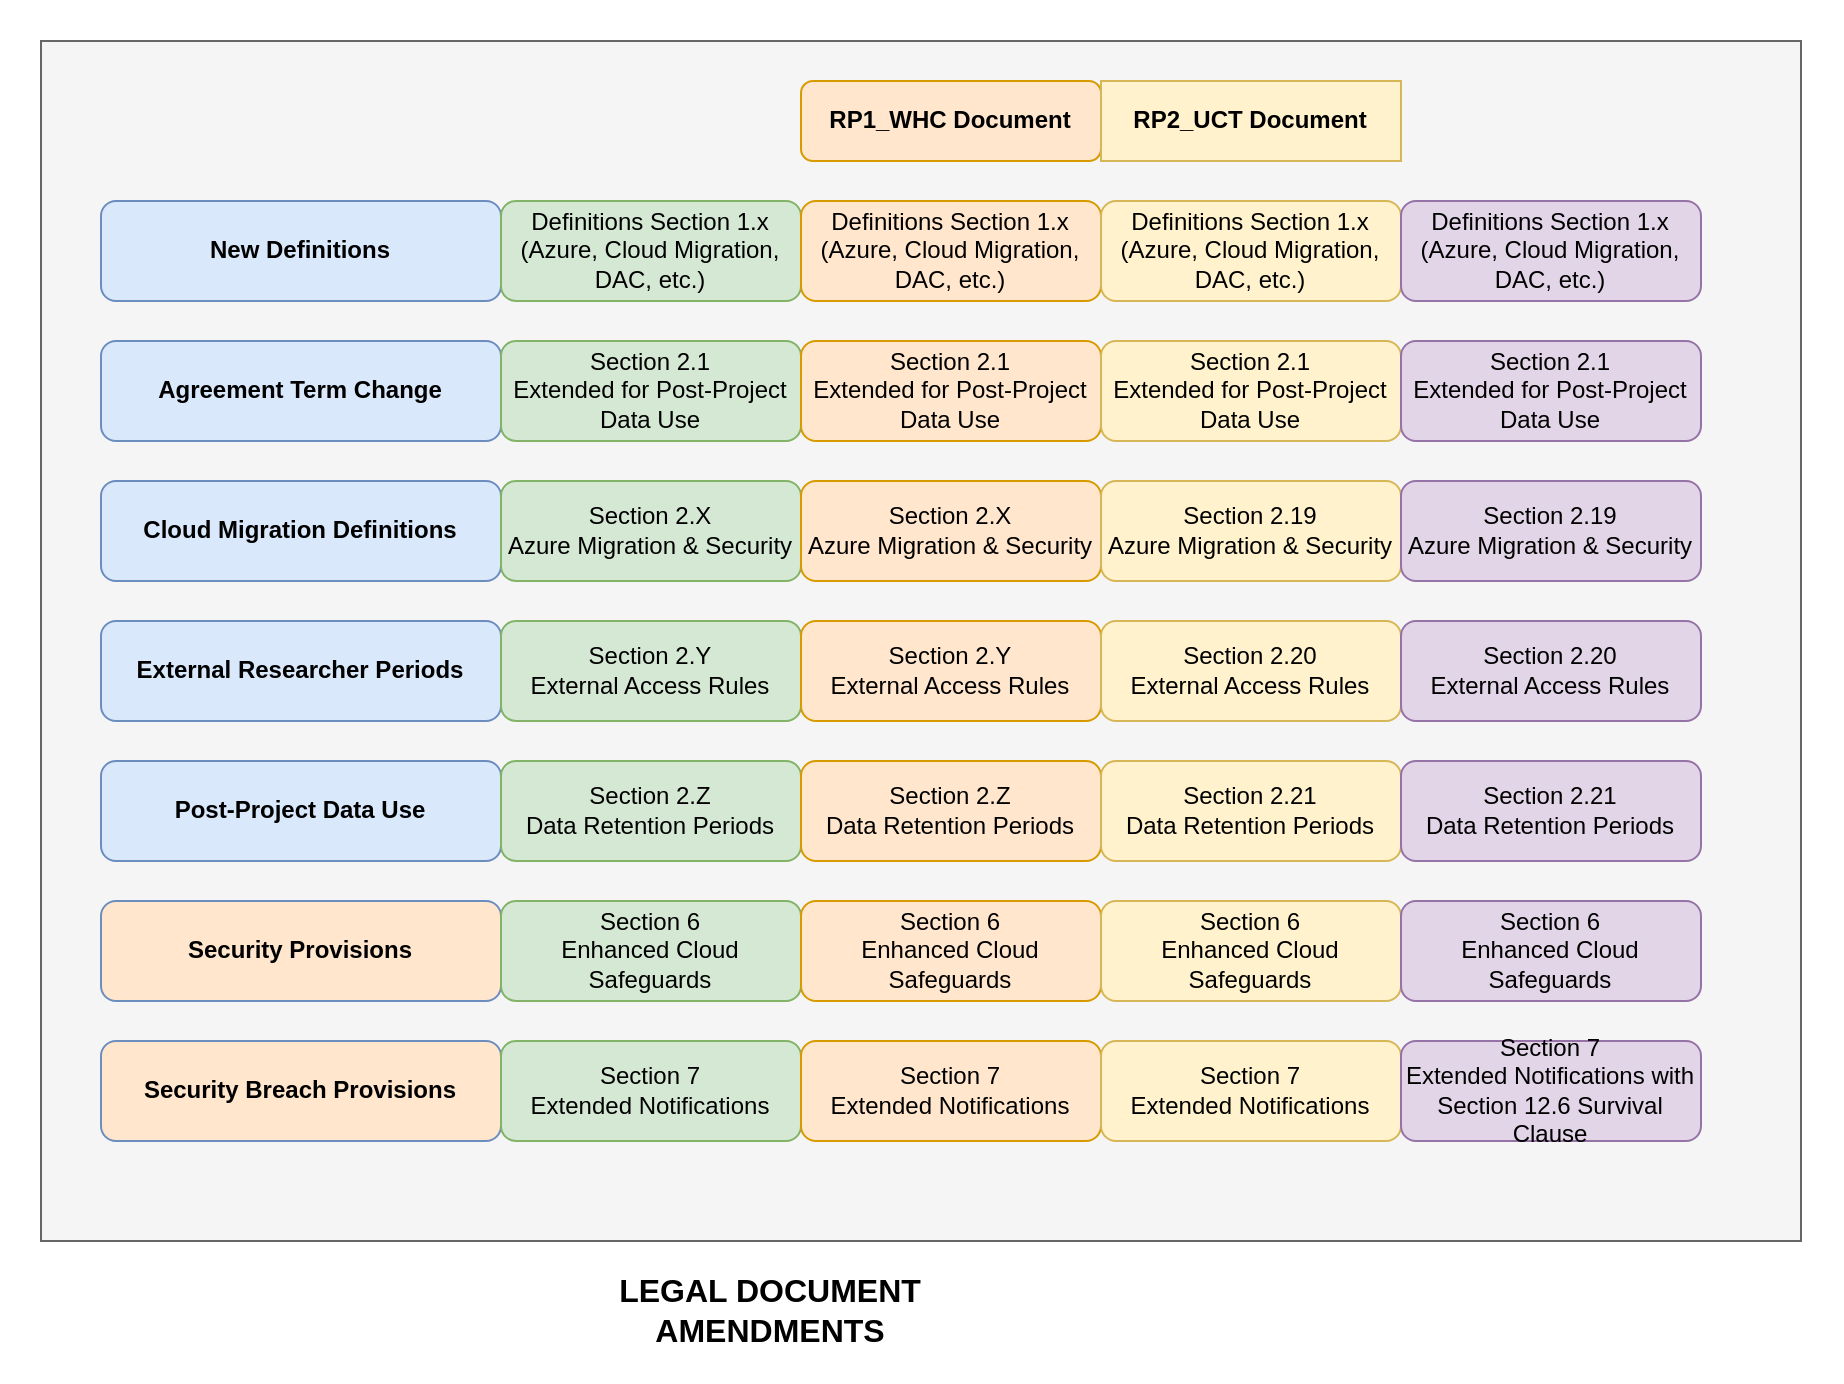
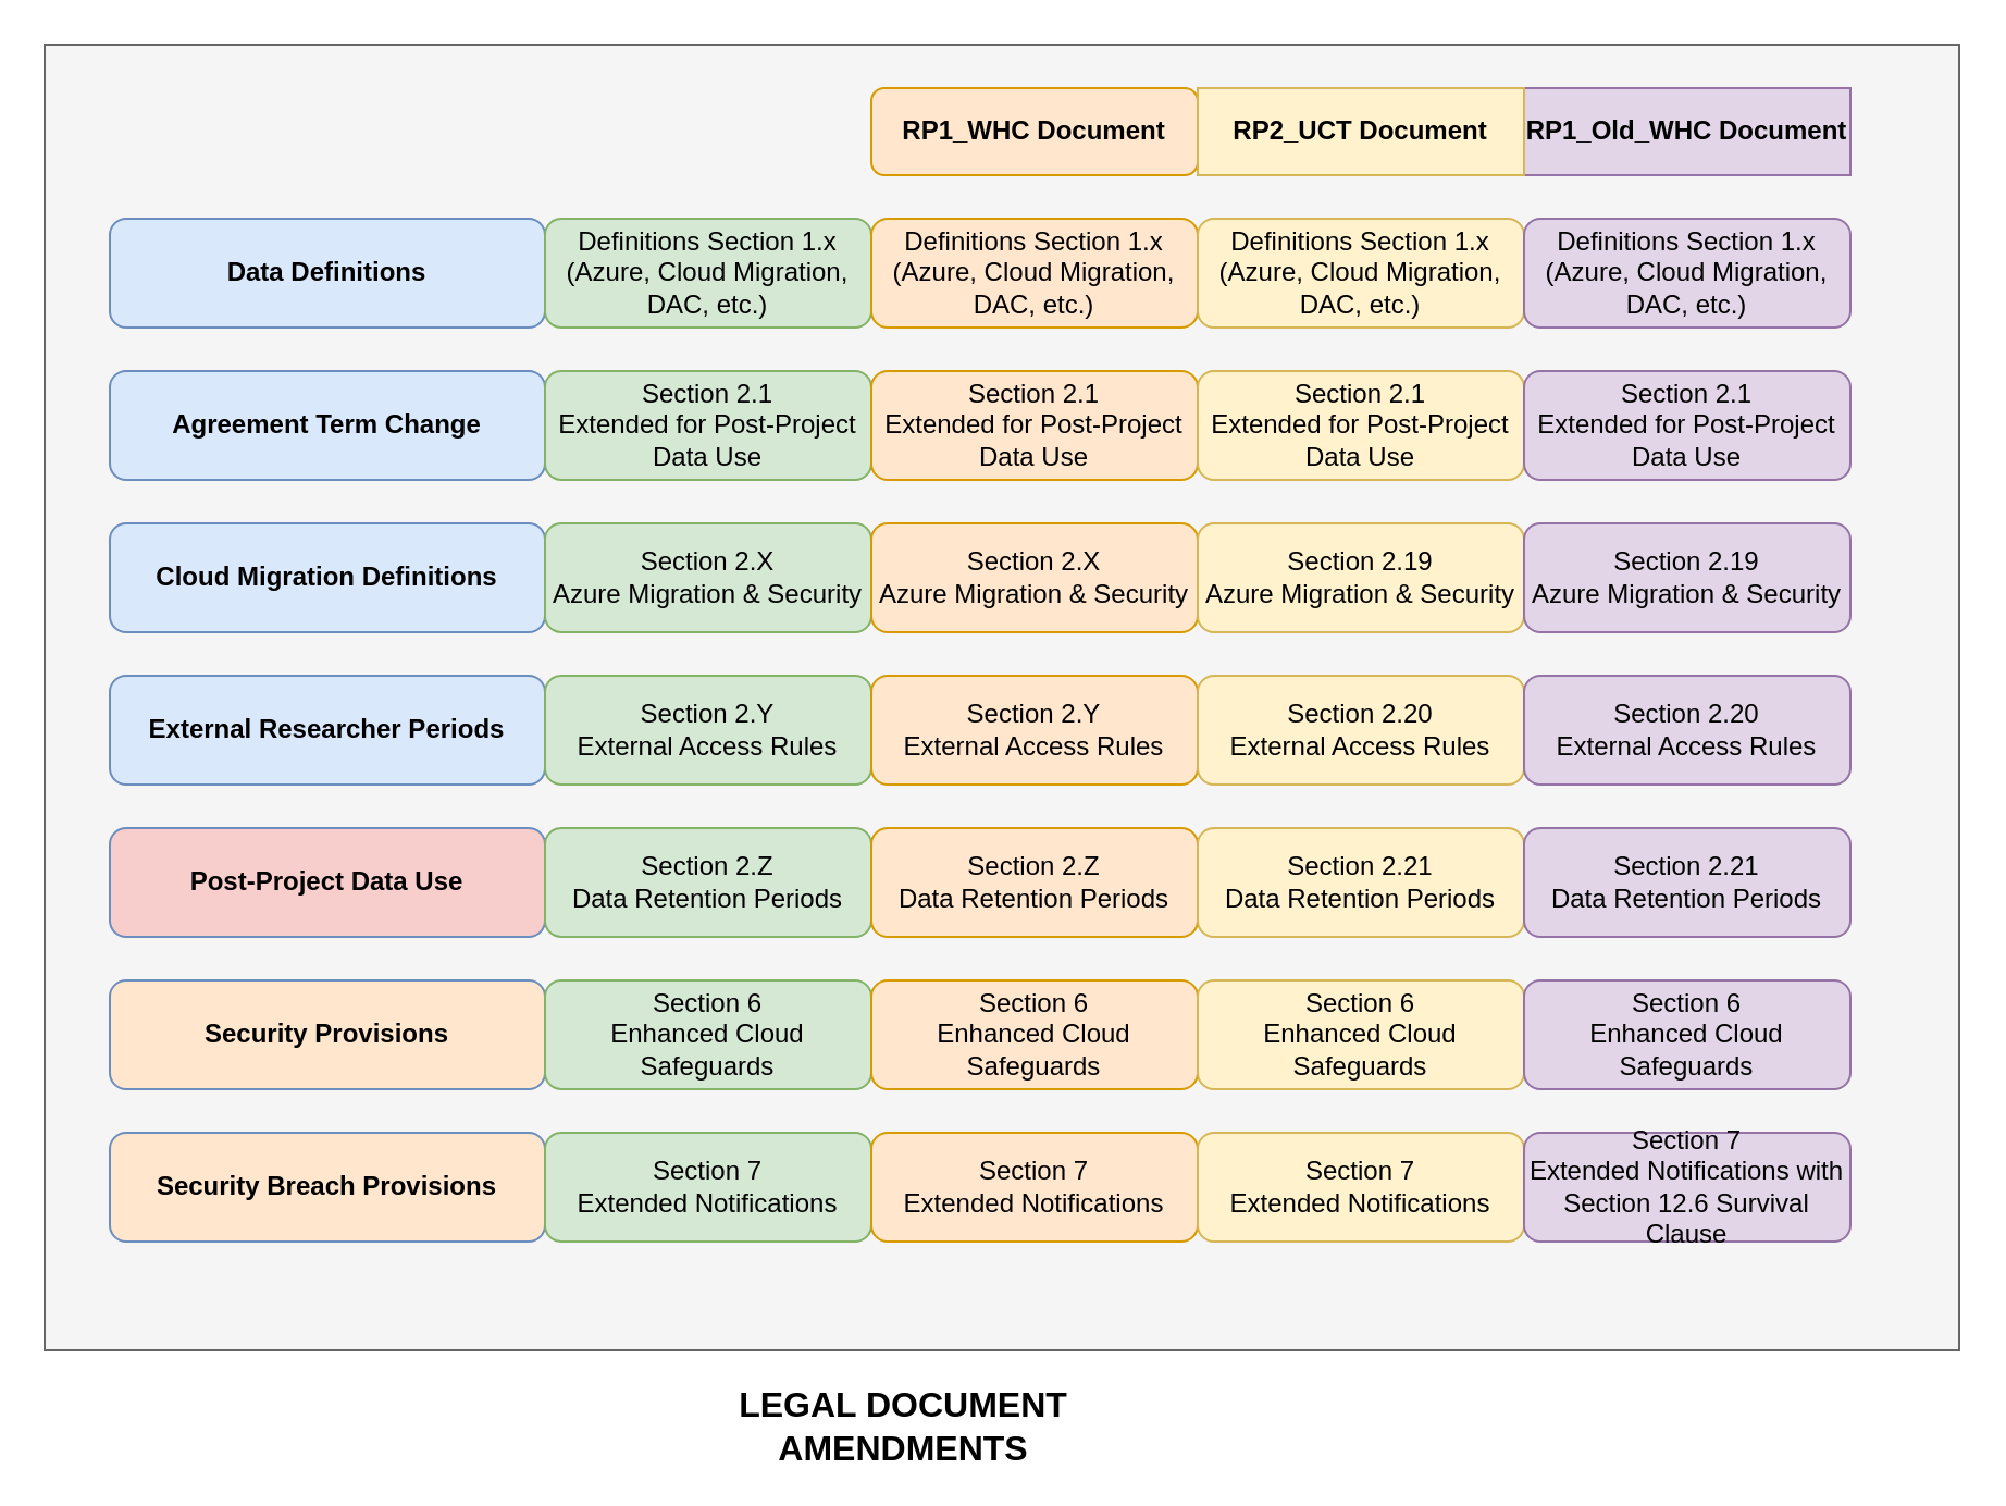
+ <mxCell id="3" value="&lt;b&gt;RP1_Old_WHC Document&lt;/b&gt;" style="rounded=0;whiteSpace=wrap;html=1;fillColor=#e1d5e7;strokeColor=#9673a6;" parent="1" vertex="1"><mxGeometry x="700" y="40" width="150" height="40" as="geometry" /></mxCell>
- <mxCell id="6" value="&lt;b&gt;New Definitions&lt;/b&gt;" style="rounded=1;whiteSpace=wrap;html=1;fillColor=#dae8fc;strokeColor=#6c8ebf;" parent="1" vertex="1"><mxGeometry x="50" y="100" width="200" height="50" as="geometry" /></mxCell>
+ <mxCell id="6" value="&lt;b&gt;Data Definitions&lt;/b&gt;" style="rounded=1;whiteSpace=wrap;html=1;fillColor=#dae8fc;strokeColor=#6c8ebf;" parent="1" vertex="1"><mxGeometry x="50" y="100" width="200" height="50" as="geometry" /></mxCell>
- <mxCell id="26" value="&lt;b&gt;Post-Project Data Use&lt;/b&gt;" style="rounded=1;whiteSpace=wrap;html=1;fillColor=#dae8fc;strokeColor=#6c8ebf;" parent="1" vertex="1"><mxGeometry x="50" y="380" width="200" height="50" as="geometry" /></mxCell>
+ <mxCell id="26" value="&lt;b&gt;Post-Project Data Use&lt;/b&gt;" style="rounded=1;whiteSpace=wrap;html=1;fillColor=#f8cecc;strokeColor=#6c8ebf;" parent="1" vertex="1"><mxGeometry x="50" y="380" width="200" height="50" as="geometry" /></mxCell>
- <mxCell id="41" value="&lt;b&gt;LEGAL DOCUMENT AMENDMENTS&lt;/b&gt;" style="text;html=1;strokeColor=none;fillColor=none;align=center;verticalAlign=middle;whiteSpace=wrap;rounded=0;fontSize=16;" parent="1" vertex="1"><mxGeometry x="270" y="640" width="230" height="30" as="geometry" /></mxCell>
+ <mxCell id="41" value="&lt;b&gt;LEGAL DOCUMENT AMENDMENTS&lt;/b&gt;" style="text;html=1;strokeColor=none;fillColor=none;align=center;verticalAlign=middle;whiteSpace=wrap;rounded=0;fontSize=16;" parent="1" vertex="1"><mxGeometry x="300" y="640" width="230" height="30" as="geometry" /></mxCell>
